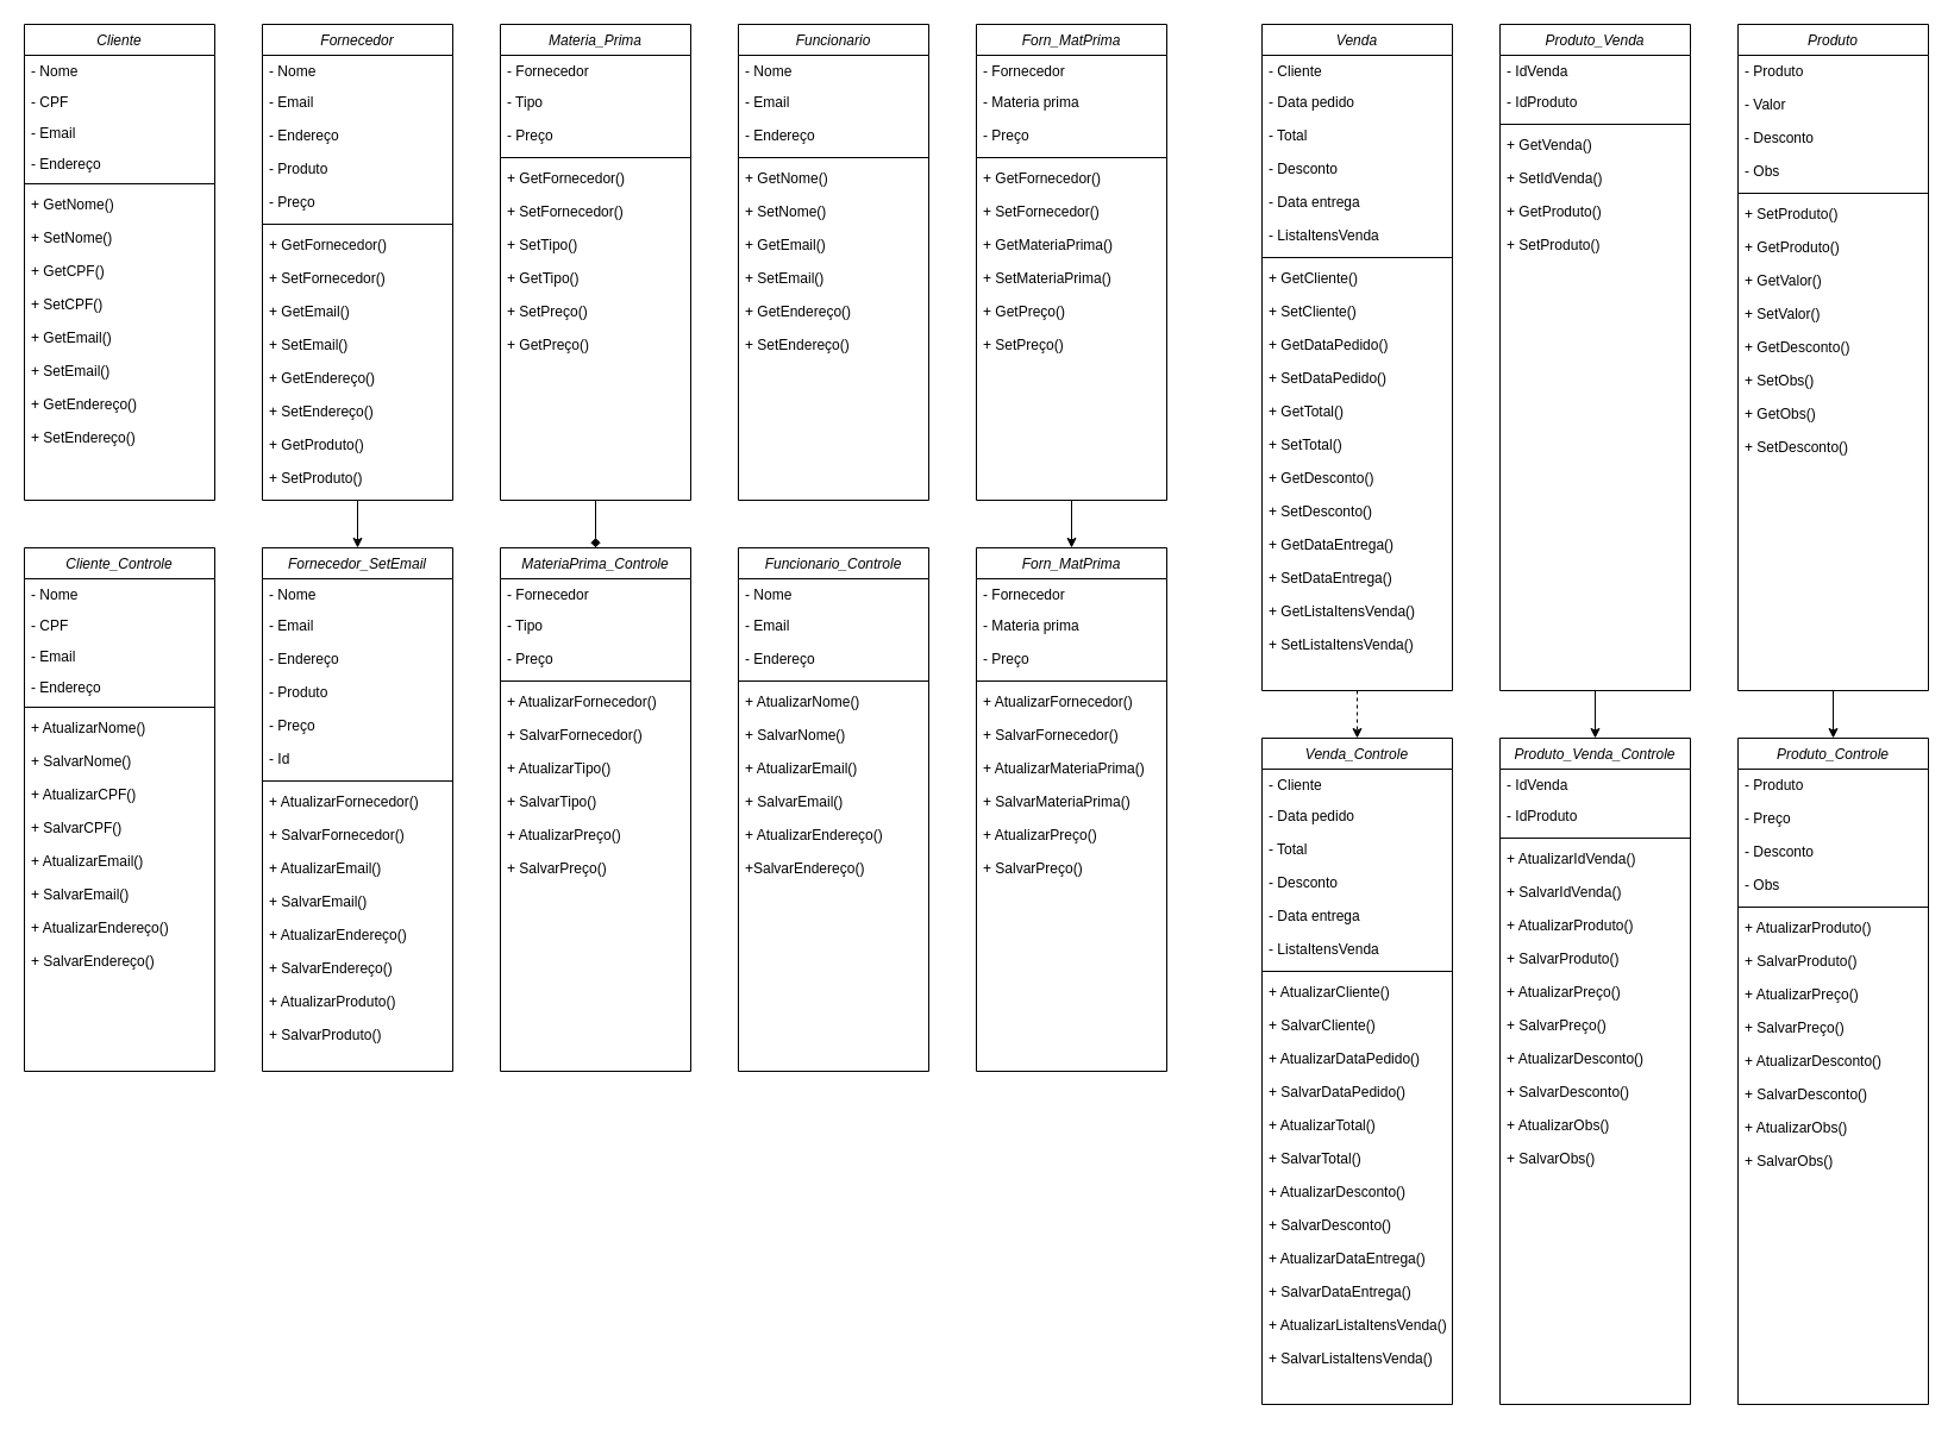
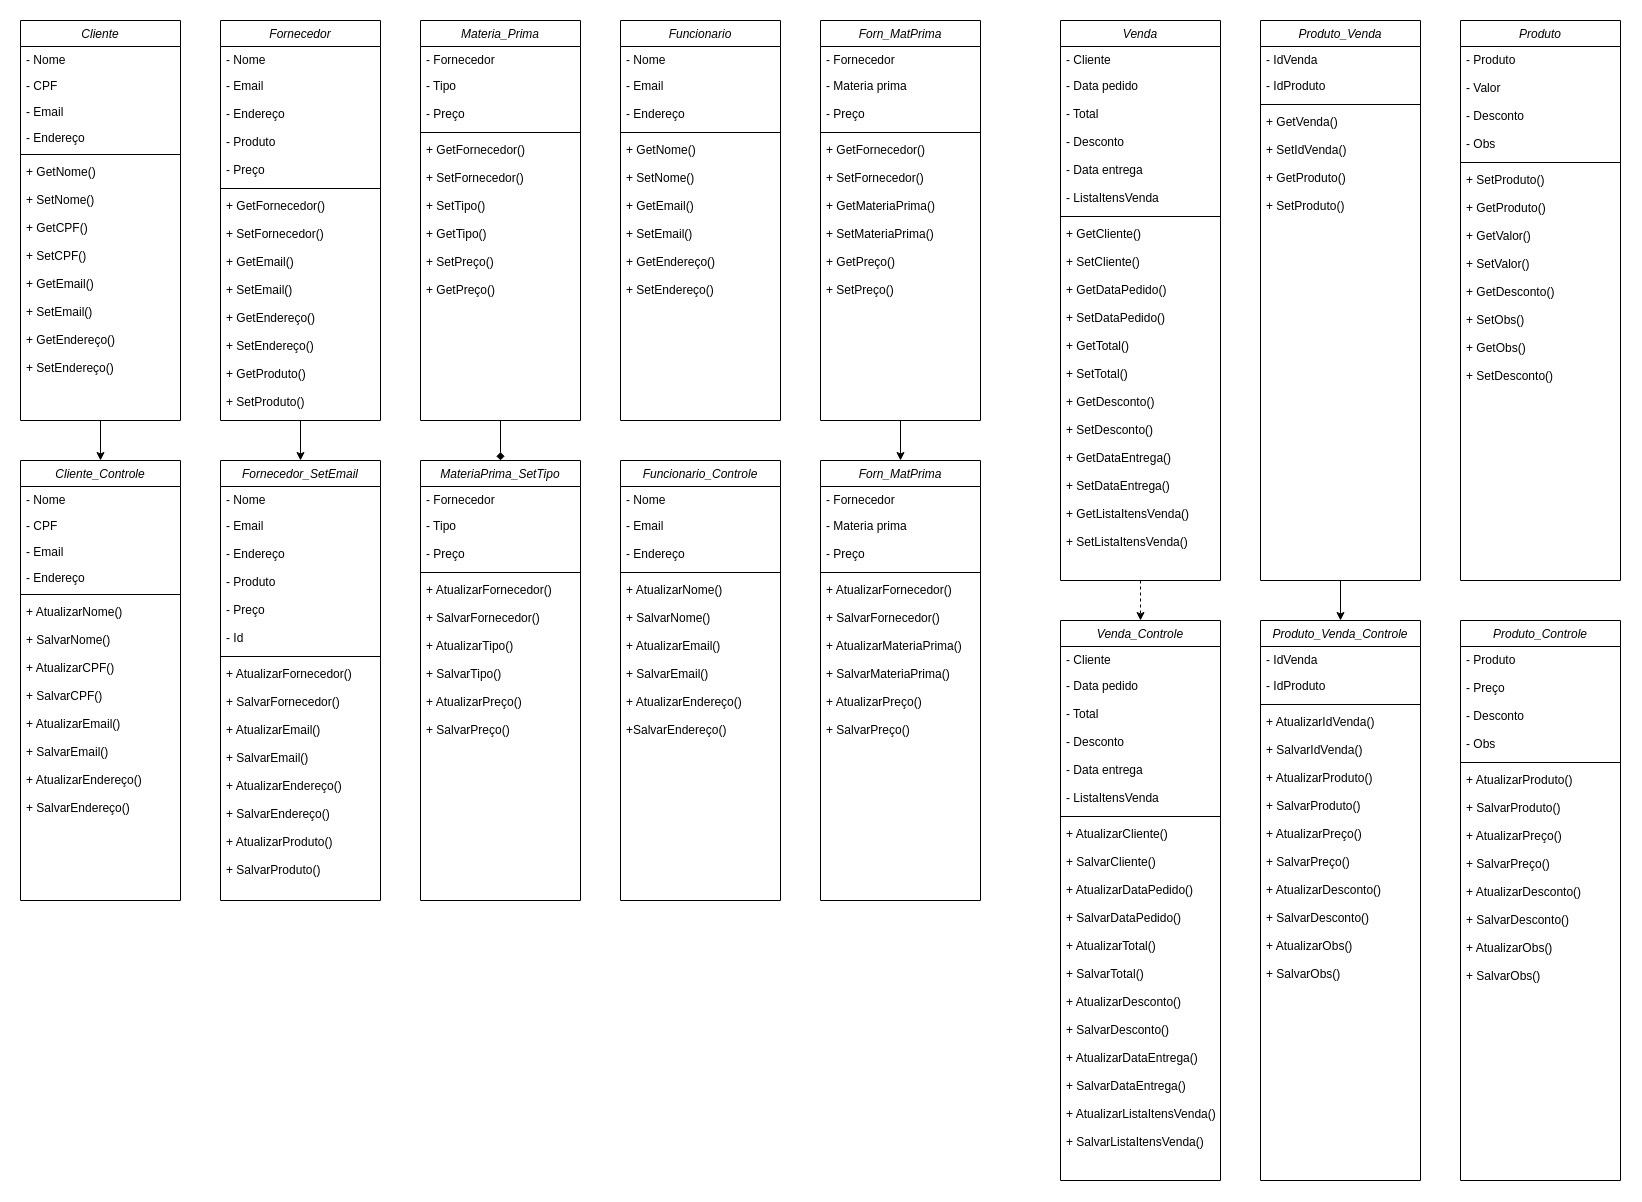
+ <mxCell id="2" style="edgeStyle=orthogonalEdgeStyle;rounded=0;orthogonalLoop=1;jettySize=auto;html=1;exitX=0.5;exitY=1;exitDx=0;exitDy=0;entryX=0.5;entryY=0;entryDx=0;entryDy=0;" parent="1" source="3" target="113" edge="1"><mxGeometry relative="1" as="geometry" /></mxCell>
- <mxCell id="138" value="MateriaPrima_Controle" style="swimlane;fontStyle=2;align=center;verticalAlign=top;childLayout=stackLayout;horizontal=1;startSize=26;horizontalStack=0;resizeParent=1;resizeLast=0;collapsible=1;marginBottom=0;rounded=0;shadow=0;strokeWidth=1;" parent="1" vertex="1"><mxGeometry x="420" y="460" width="160" height="440" as="geometry"><mxRectangle x="230" y="140" width="160" height="26" as="alternateBounds" /></mxGeometry></mxCell>
+ <mxCell id="138" value="MateriaPrima_SetTipo" style="swimlane;fontStyle=2;align=center;verticalAlign=top;childLayout=stackLayout;horizontal=1;startSize=26;horizontalStack=0;resizeParent=1;resizeLast=0;collapsible=1;marginBottom=0;rounded=0;shadow=0;strokeWidth=1;" parent="1" vertex="1"><mxGeometry x="420" y="460" width="160" height="440" as="geometry"><mxRectangle x="230" y="140" width="160" height="26" as="alternateBounds" /></mxGeometry></mxCell>
- <mxCell id="87" style="edgeStyle=orthogonalEdgeStyle;rounded=0;orthogonalLoop=1;jettySize=auto;html=1;exitX=0.5;exitY=1;exitDx=0;exitDy=0;entryX=0.5;entryY=0;entryDx=0;entryDy=0;" parent="1" source="88" target="210" edge="1"><mxGeometry relative="1" as="geometry" /></mxCell>
